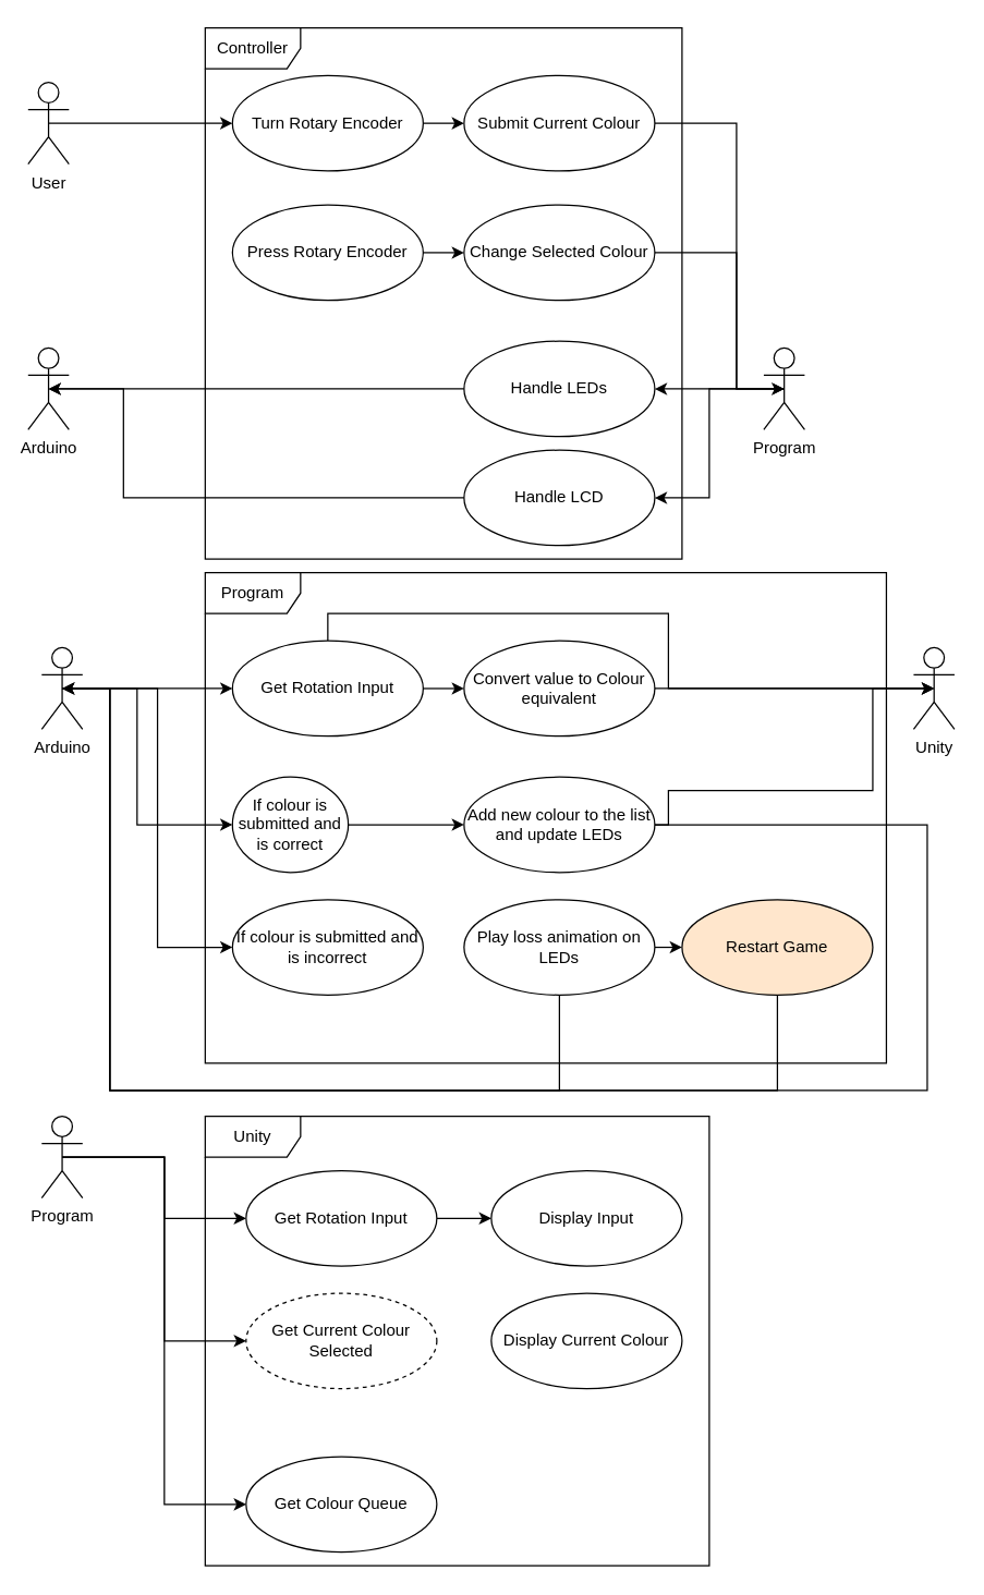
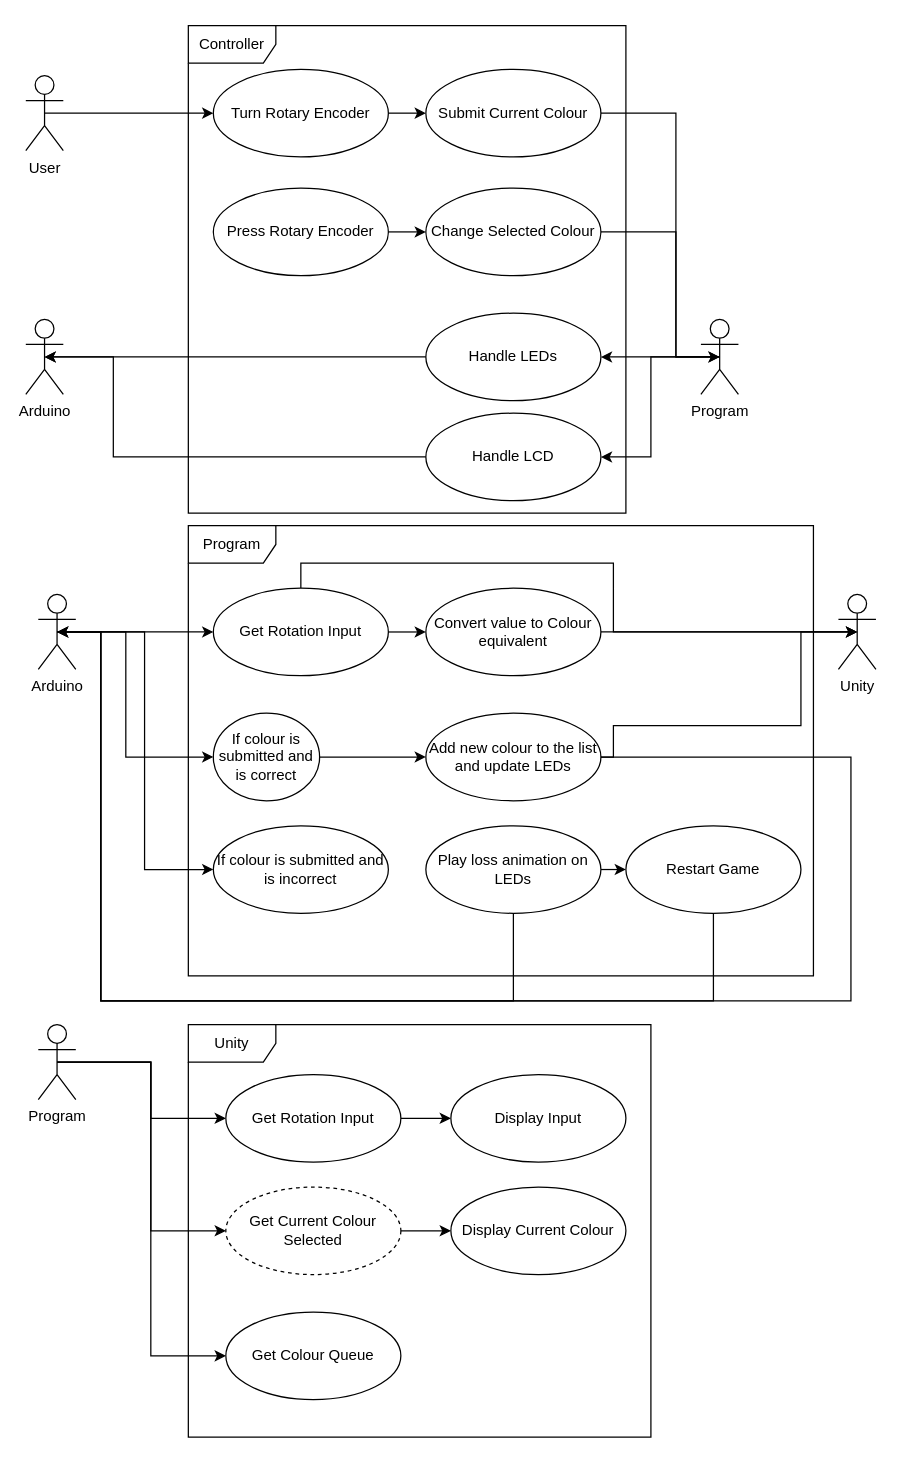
- <mxCell id="41" value="Restart Game" style="ellipse;whiteSpace=wrap;html=1;fillColor=#ffe6cc;" parent="1" vertex="1"><mxGeometry x="500" y="660" width="140" height="70" as="geometry" /></mxCell>
+ <mxCell id="41" value="Restart Game" style="ellipse;whiteSpace=wrap;html=1;" parent="1" vertex="1"><mxGeometry x="500" y="660" width="140" height="70" as="geometry" /></mxCell>
+ <mxCell id="53" style="edgeStyle=orthogonalEdgeStyle;rounded=0;orthogonalLoop=1;jettySize=auto;html=1;exitX=1;exitY=0.5;exitDx=0;exitDy=0;entryX=0;entryY=0.5;entryDx=0;entryDy=0;" edge="1" parent="1" source="54" target="52"><mxGeometry relative="1" as="geometry" /></mxCell>
- <mxCell id="50" value="Get Colour Queue" style="ellipse;whiteSpace=wrap;html=1;" vertex="1" parent="1"><mxGeometry x="180" y="1069" width="140" height="70" as="geometry" /></mxCell>
+ <mxCell id="50" value="Get Colour Queue" style="ellipse;whiteSpace=wrap;html=1;" vertex="1" parent="1"><mxGeometry x="180" y="1049" width="140" height="70" as="geometry" /></mxCell>
